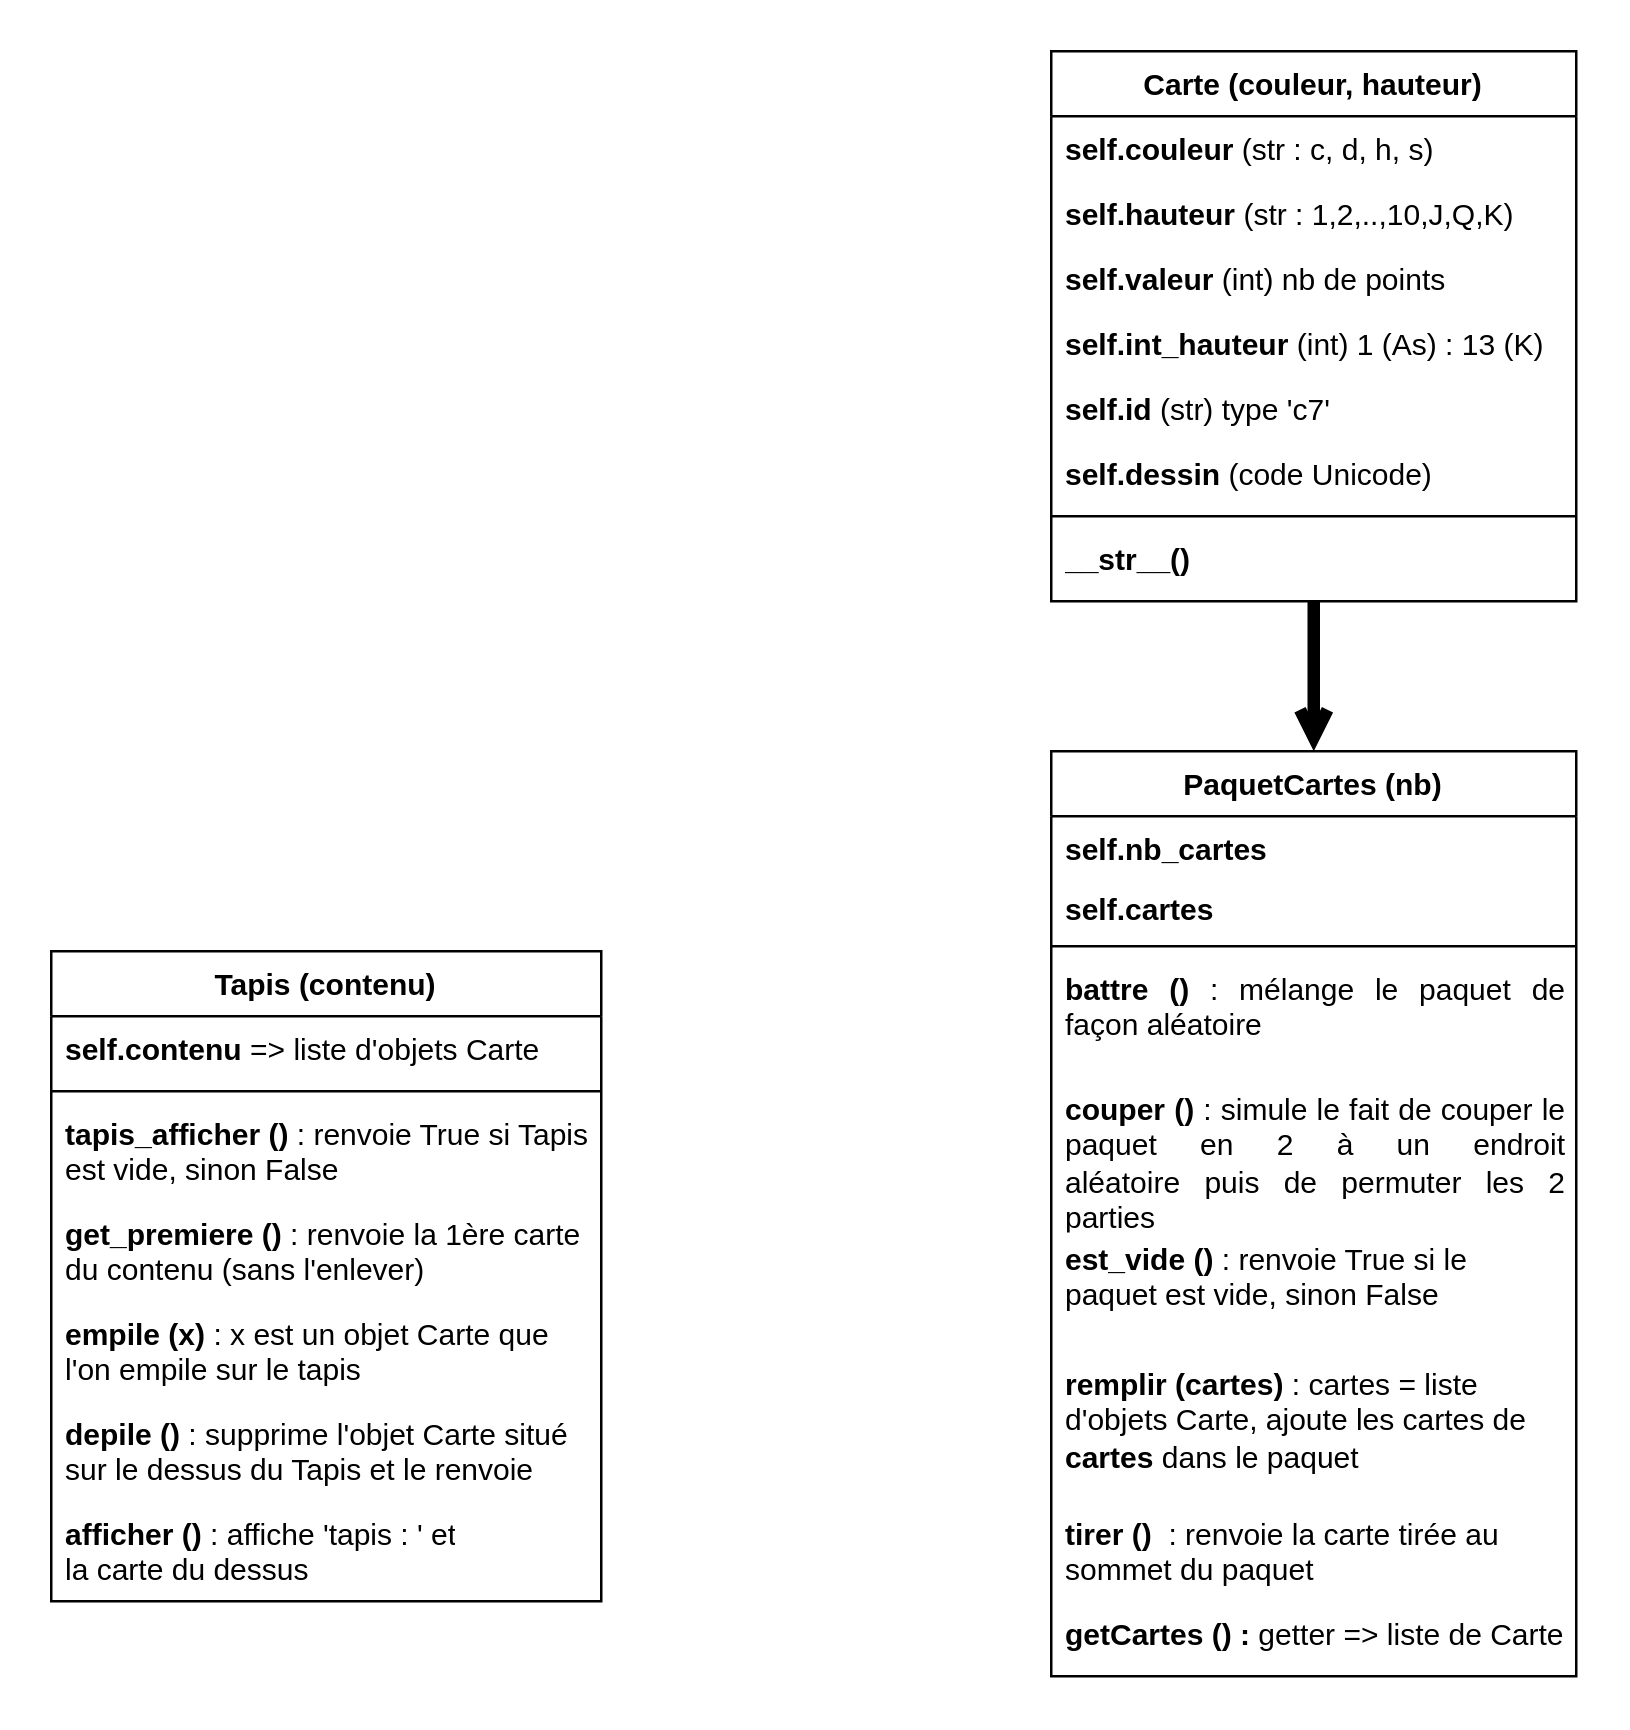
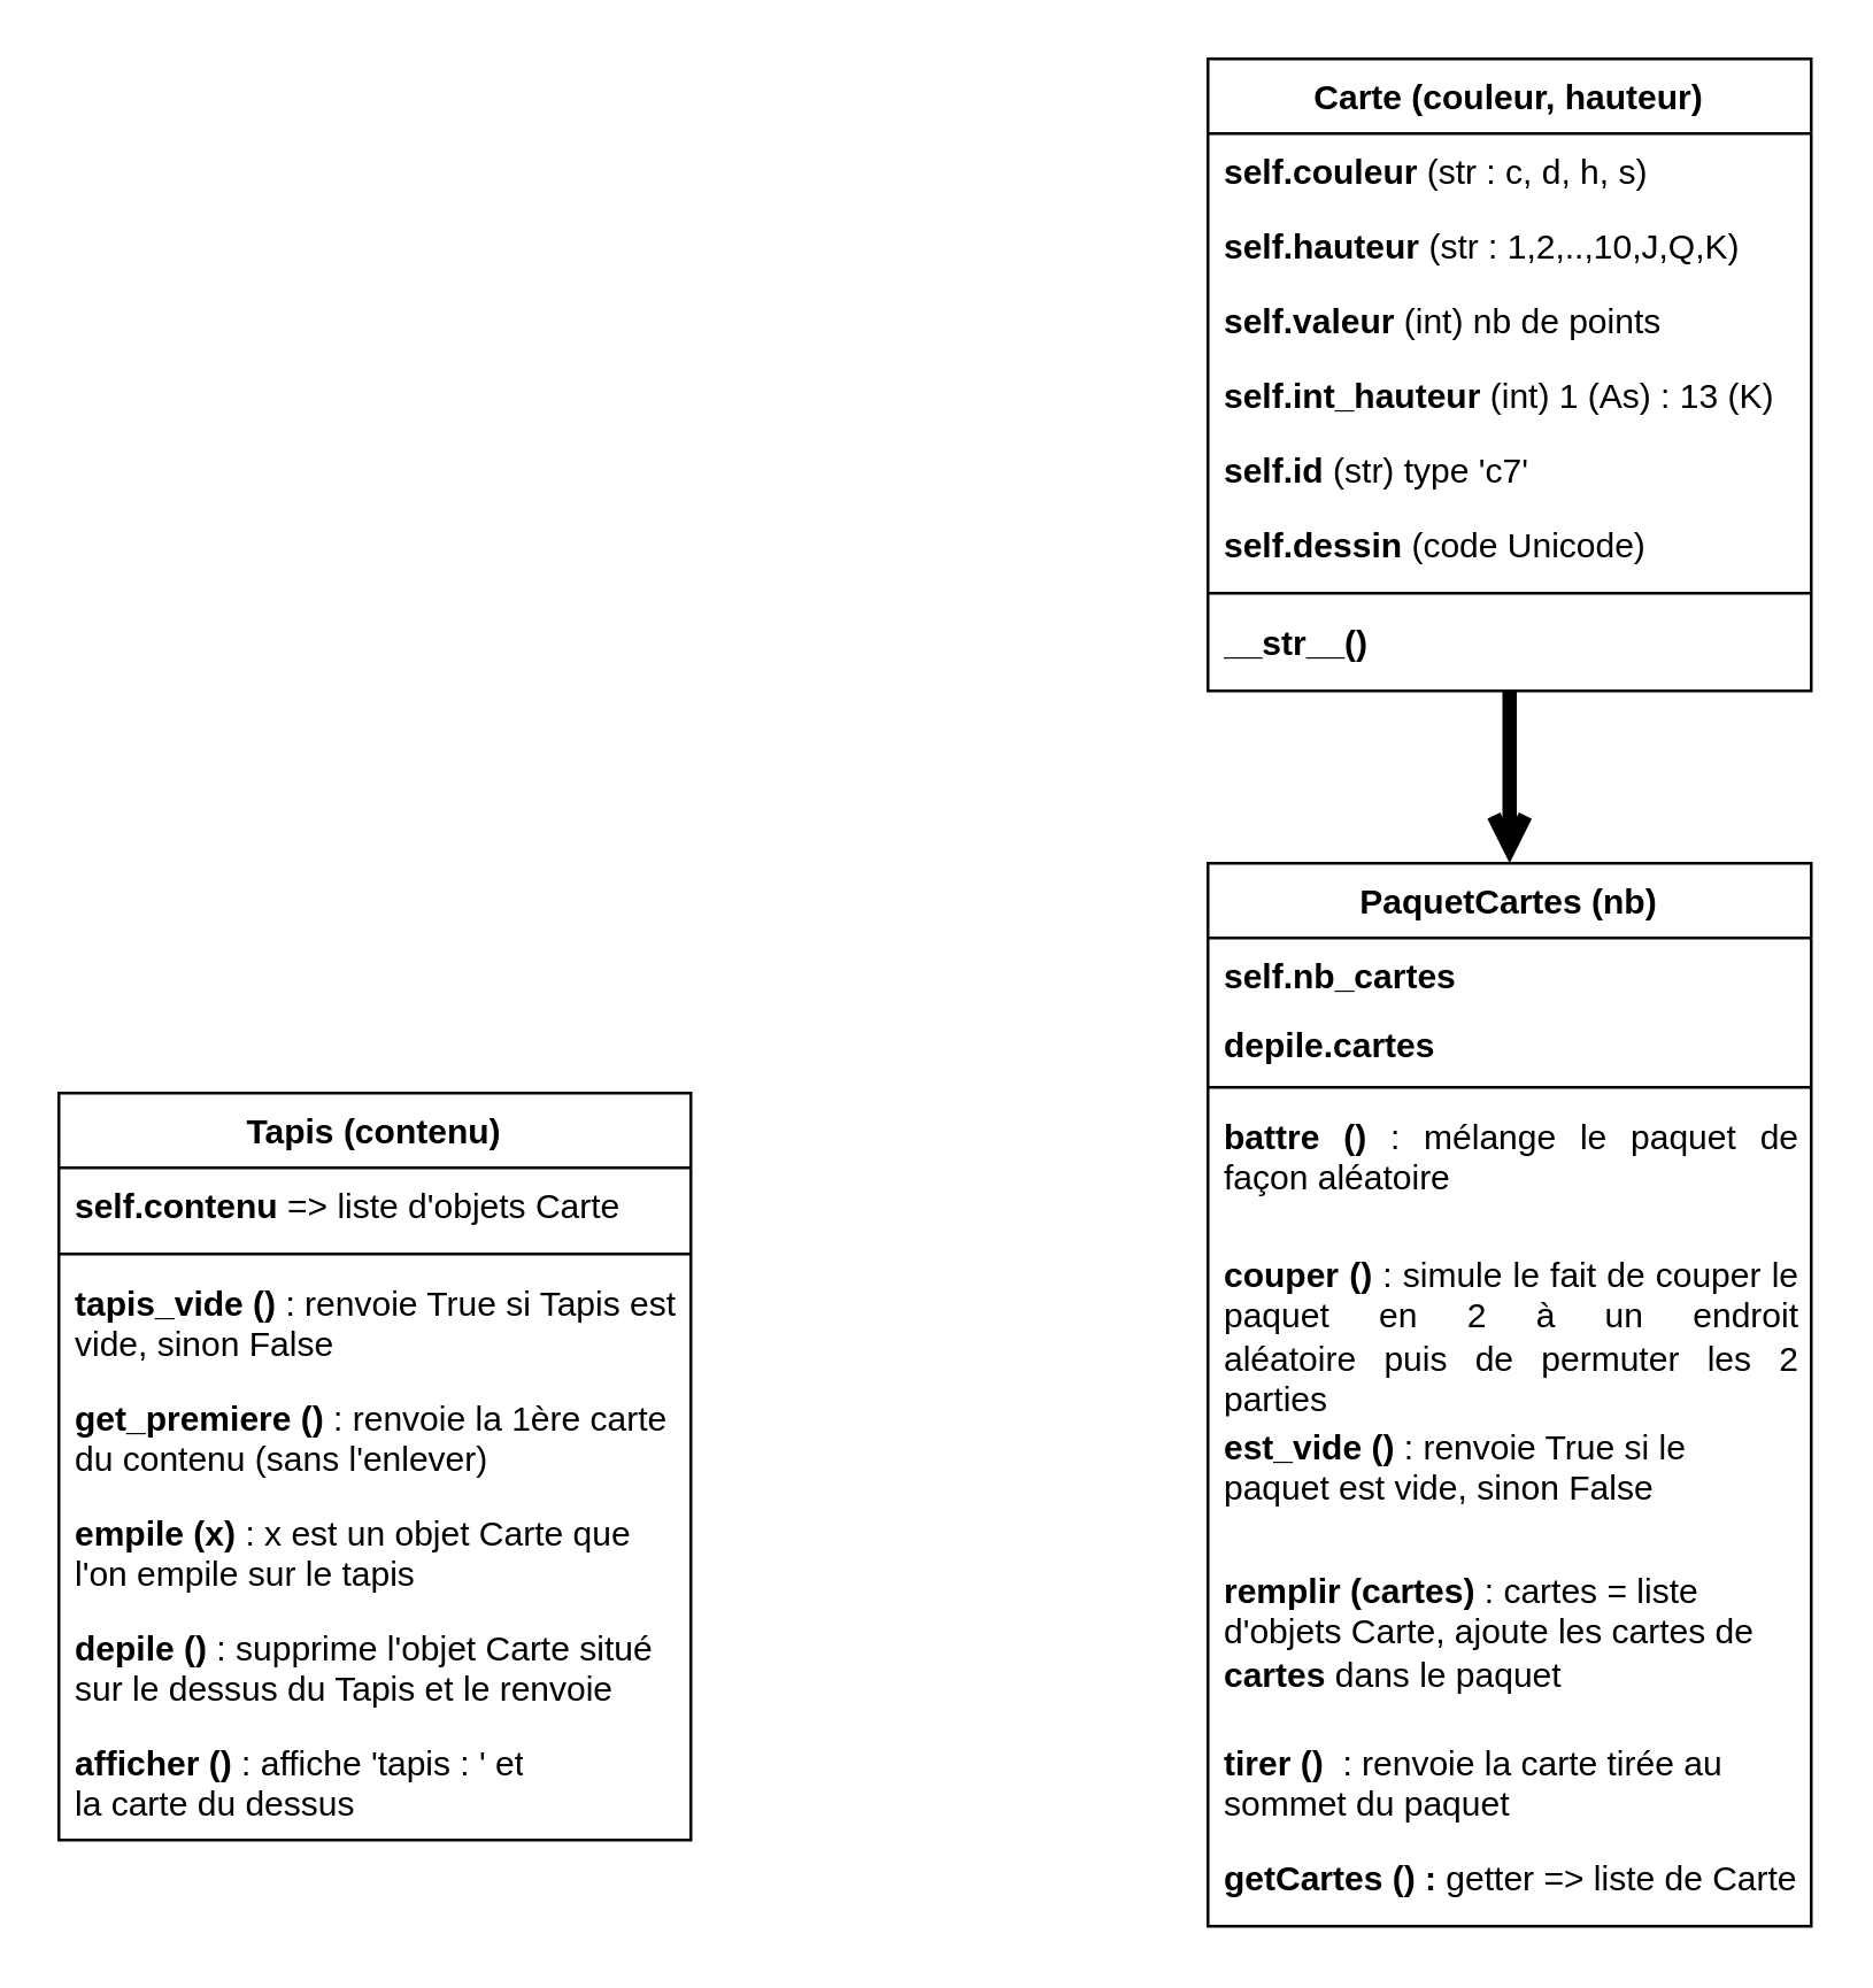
- <mxCell id="22" value="&lt;b&gt;self.cartes&amp;nbsp;&lt;/b&gt;" style="text;align=left;verticalAlign=top;spacingLeft=4;spacingRight=4;overflow=hidden;rotatable=0;points=[[0,0.5],[1,0.5]];portConstraint=eastwest;html=1;whiteSpace=wrap;" parent="20" vertex="1"><mxGeometry y="50" width="210" height="24" as="geometry" /></mxCell>
+ <mxCell id="22" value="&lt;b&gt;depile.cartes&amp;nbsp;&lt;/b&gt;" style="text;align=left;verticalAlign=top;spacingLeft=4;spacingRight=4;overflow=hidden;rotatable=0;points=[[0,0.5],[1,0.5]];portConstraint=eastwest;html=1;whiteSpace=wrap;" parent="20" vertex="1"><mxGeometry y="50" width="210" height="24" as="geometry" /></mxCell>
- <mxCell id="15" value="&lt;b&gt;tapis_afficher ()&lt;/b&gt; : renvoie True si Tapis est vide, sinon False" style="text;align=left;verticalAlign=top;spacingLeft=4;spacingRight=4;overflow=hidden;rotatable=0;points=[[0,0.5],[1,0.5]];portConstraint=eastwest;html=1;whiteSpace=wrap;" parent="12" vertex="1"><mxGeometry y="60" width="220" height="40" as="geometry" /></mxCell>
+ <mxCell id="15" value="&lt;b&gt;tapis_vide ()&lt;/b&gt; : renvoie True si Tapis est vide, sinon False" style="text;align=left;verticalAlign=top;spacingLeft=4;spacingRight=4;overflow=hidden;rotatable=0;points=[[0,0.5],[1,0.5]];portConstraint=eastwest;html=1;whiteSpace=wrap;" parent="12" vertex="1"><mxGeometry y="60" width="220" height="40" as="geometry" /></mxCell>
